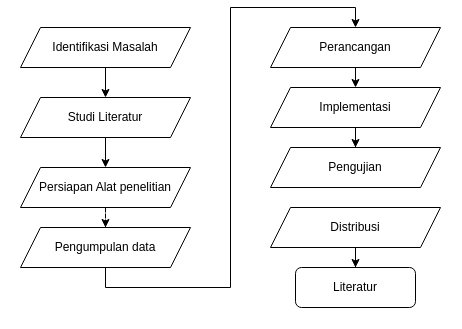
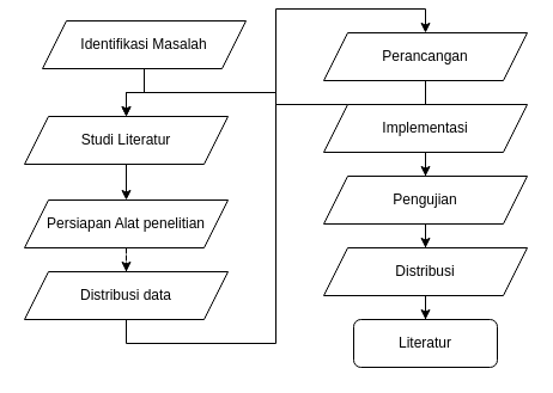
- <mxCell id="3" value="Identifikasi Masalah" style="shape=parallelogram;perimeter=parallelogramPerimeter;whiteSpace=wrap;html=1;fixedSize=1;" parent="1" vertex="1"><mxGeometry x="20" y="20" width="170" height="40" as="geometry" /></mxCell>
+ <mxCell id="3" value="Identifikasi Masalah" style="shape=parallelogram;perimeter=parallelogramPerimeter;whiteSpace=wrap;html=1;fixedSize=1;" parent="1" vertex="1"><mxGeometry x="35" y="10" width="170" height="40" as="geometry" /></mxCell>
- <mxCell id="10" style="edgeStyle=orthogonalEdgeStyle;rounded=0;orthogonalLoop=1;jettySize=auto;html=1;exitX=0.5;exitY=1;exitDx=0;exitDy=0;entryX=0.5;entryY=0;entryDx=0;entryDy=0;" edge="1" parent="1" source="11" target="13"><mxGeometry relative="1" as="geometry" /></mxCell>
+ <mxCell id="10" style="edgeStyle=orthogonalEdgeStyle;rounded=0;orthogonalLoop=1;jettySize=auto;html=1;exitX=0.5;exitY=1;exitDx=0;exitDy=0;" edge="1" parent="1" source="11" target="5"><mxGeometry relative="1" as="geometry" /></mxCell>
+ <mxCell id="14" style="edgeStyle=orthogonalEdgeStyle;rounded=0;orthogonalLoop=1;jettySize=auto;html=1;exitX=0.5;exitY=1;exitDx=0;exitDy=0;" edge="1" parent="1" source="15" target="17"><mxGeometry relative="1" as="geometry" /></mxCell>
- <mxCell id="9" value="Pengumpulan data" style="shape=parallelogram;perimeter=parallelogramPerimeter;whiteSpace=wrap;html=1;fixedSize=1;" vertex="1" parent="1"><mxGeometry x="20" y="220" width="170" height="40" as="geometry" /></mxCell>
+ <mxCell id="9" value="Distribusi data" style="shape=parallelogram;perimeter=parallelogramPerimeter;whiteSpace=wrap;html=1;fixedSize=1;" vertex="1" parent="1"><mxGeometry x="20" y="220" width="170" height="40" as="geometry" /></mxCell>
